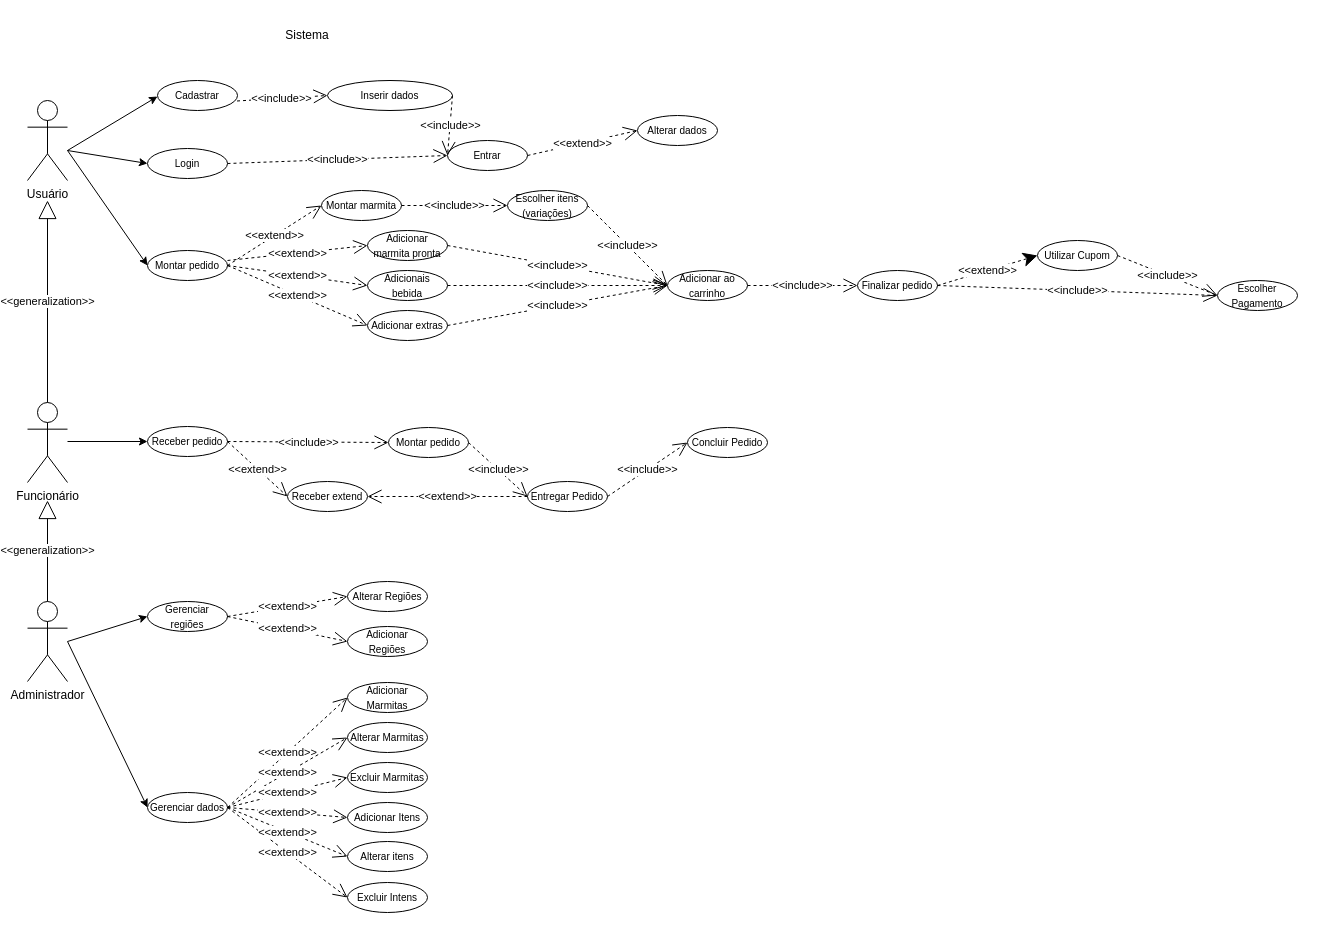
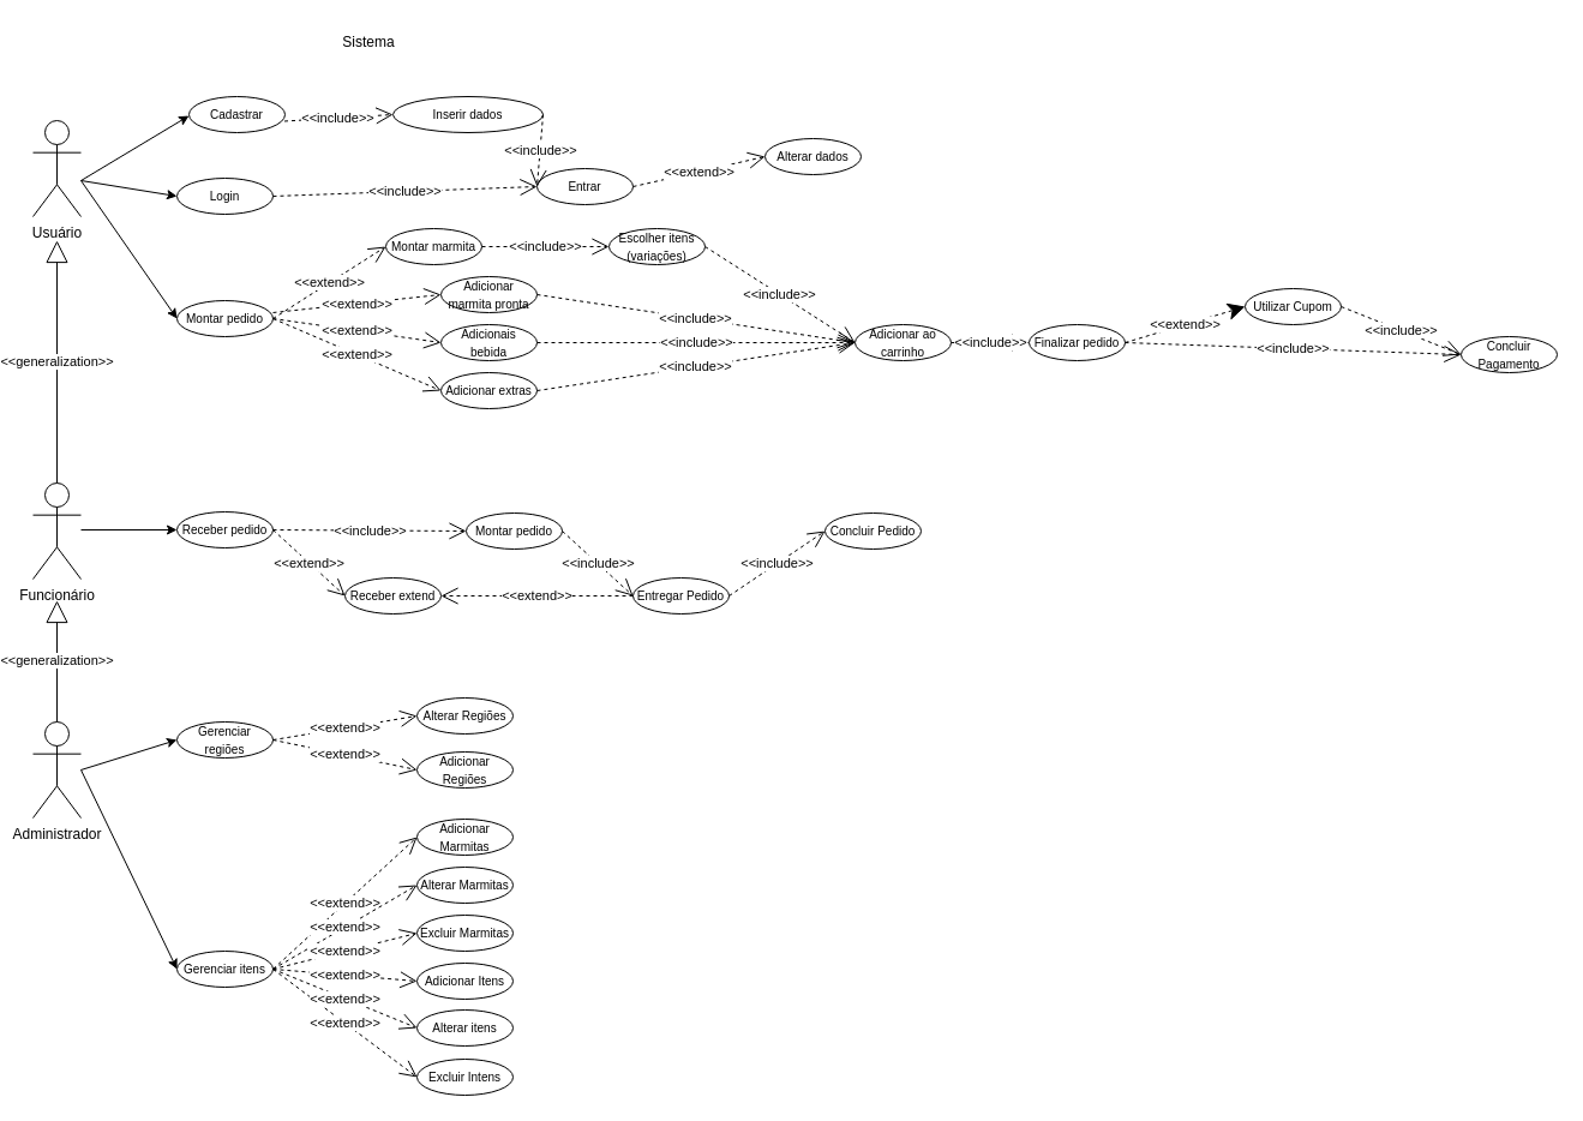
- <mxCell id="19" value="&lt;span style=&quot;font-size: 10px;&quot;&gt;Adicionar ao carrinho&lt;/span&gt;" style="ellipse;whiteSpace=wrap;html=1;" parent="1" vertex="1"><mxGeometry x="660" y="270" width="80" height="30" as="geometry" /></mxCell>
+ <mxCell id="19" value="&lt;span style=&quot;font-size: 10px;&quot;&gt;Adicionar ao carrinho&lt;/span&gt;" style="ellipse;whiteSpace=wrap;html=1;" parent="1" vertex="1"><mxGeometry x="705" y="270" width="80" height="30" as="geometry" /></mxCell>
- <mxCell id="9" value="&lt;font style=&quot;font-size: 10px;&quot;&gt;Escolher Pagamento&lt;/font&gt;" style="ellipse;whiteSpace=wrap;html=1;" parent="1" vertex="1"><mxGeometry x="1210" y="280" width="80" height="30" as="geometry" /></mxCell>
+ <mxCell id="9" value="&lt;font style=&quot;font-size: 10px;&quot;&gt;Concluir Pagamento&lt;/font&gt;" style="ellipse;whiteSpace=wrap;html=1;" parent="1" vertex="1"><mxGeometry x="1210" y="280" width="80" height="30" as="geometry" /></mxCell>
- <mxCell id="31" value="&lt;span style=&quot;font-size: 10px;&quot;&gt;Gerenciar dados&lt;/span&gt;" style="ellipse;whiteSpace=wrap;html=1;" parent="1" vertex="1"><mxGeometry x="140" y="792" width="80" height="30" as="geometry" /></mxCell>
+ <mxCell id="31" value="&lt;span style=&quot;font-size: 10px;&quot;&gt;Gerenciar itens&lt;/span&gt;" style="ellipse;whiteSpace=wrap;html=1;" parent="1" vertex="1"><mxGeometry x="140" y="792" width="80" height="30" as="geometry" /></mxCell>
